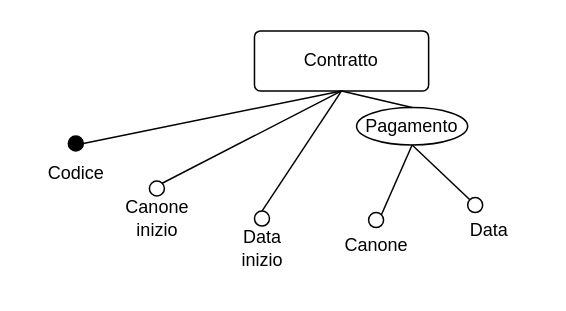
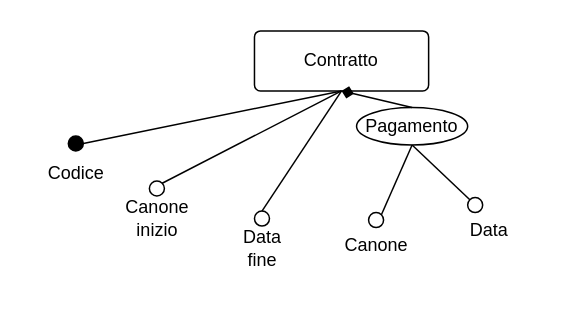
- <mxCell id="17" value="" style="endArrow=none;html=1;rounded=0;entryX=0.5;entryY=1;entryDx=0;entryDy=0;exitX=0.5;exitY=0;exitDx=0;exitDy=0;" edge="1" parent="1" source="15" target="2"><mxGeometry width="50" height="50" relative="1" as="geometry"><mxPoint x="149" y="200" as="sourcePoint" /><mxPoint x="199" y="150" as="targetPoint" /></mxGeometry></mxCell>
+ <mxCell id="17" value="" style="endArrow=diamond;html=1;rounded=0;entryX=0.5;entryY=1;entryDx=0;entryDy=0;exitX=0.5;exitY=0;exitDx=0;exitDy=0;" edge="1" parent="1" source="15" target="2"><mxGeometry width="50" height="50" relative="1" as="geometry"><mxPoint x="149" y="200" as="sourcePoint" /><mxPoint x="199" y="150" as="targetPoint" /></mxGeometry></mxCell>
- <mxCell id="10" value="Data&lt;br&gt;inizio" style="text;html=1;align=center;verticalAlign=middle;resizable=0;points=[];autosize=1;strokeColor=none;fillColor=none;" vertex="1" parent="1"><mxGeometry x="149" y="145" width="50" height="40" as="geometry" /></mxCell>
+ <mxCell id="10" value="Data&lt;br&gt;fine" style="text;html=1;align=center;verticalAlign=middle;resizable=0;points=[];autosize=1;strokeColor=none;fillColor=none;" vertex="1" parent="1"><mxGeometry x="149" y="145" width="50" height="40" as="geometry" /></mxCell>
